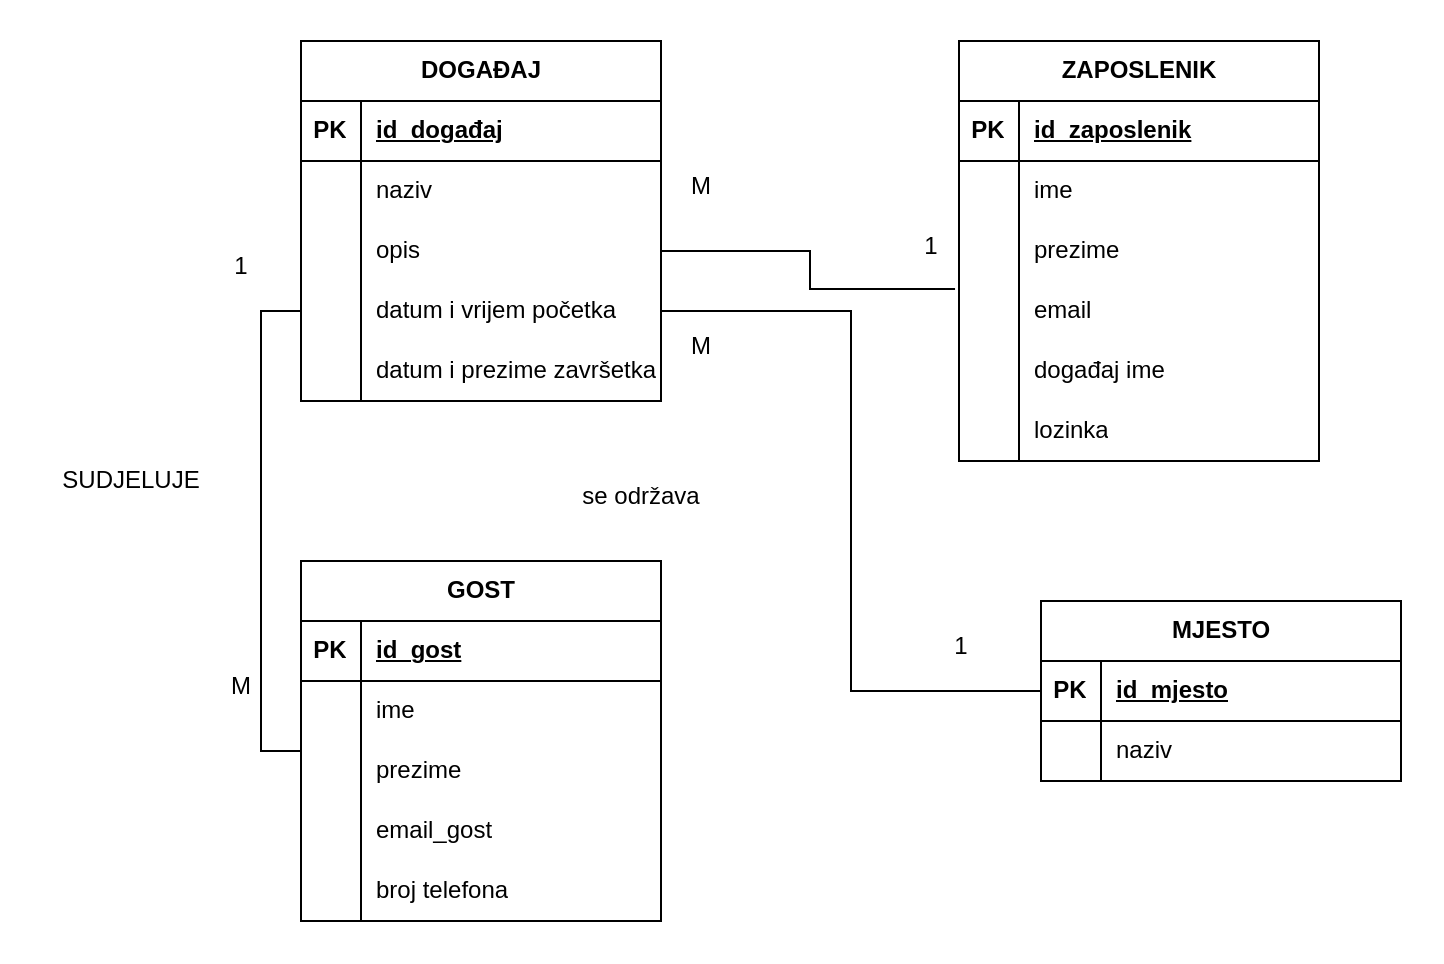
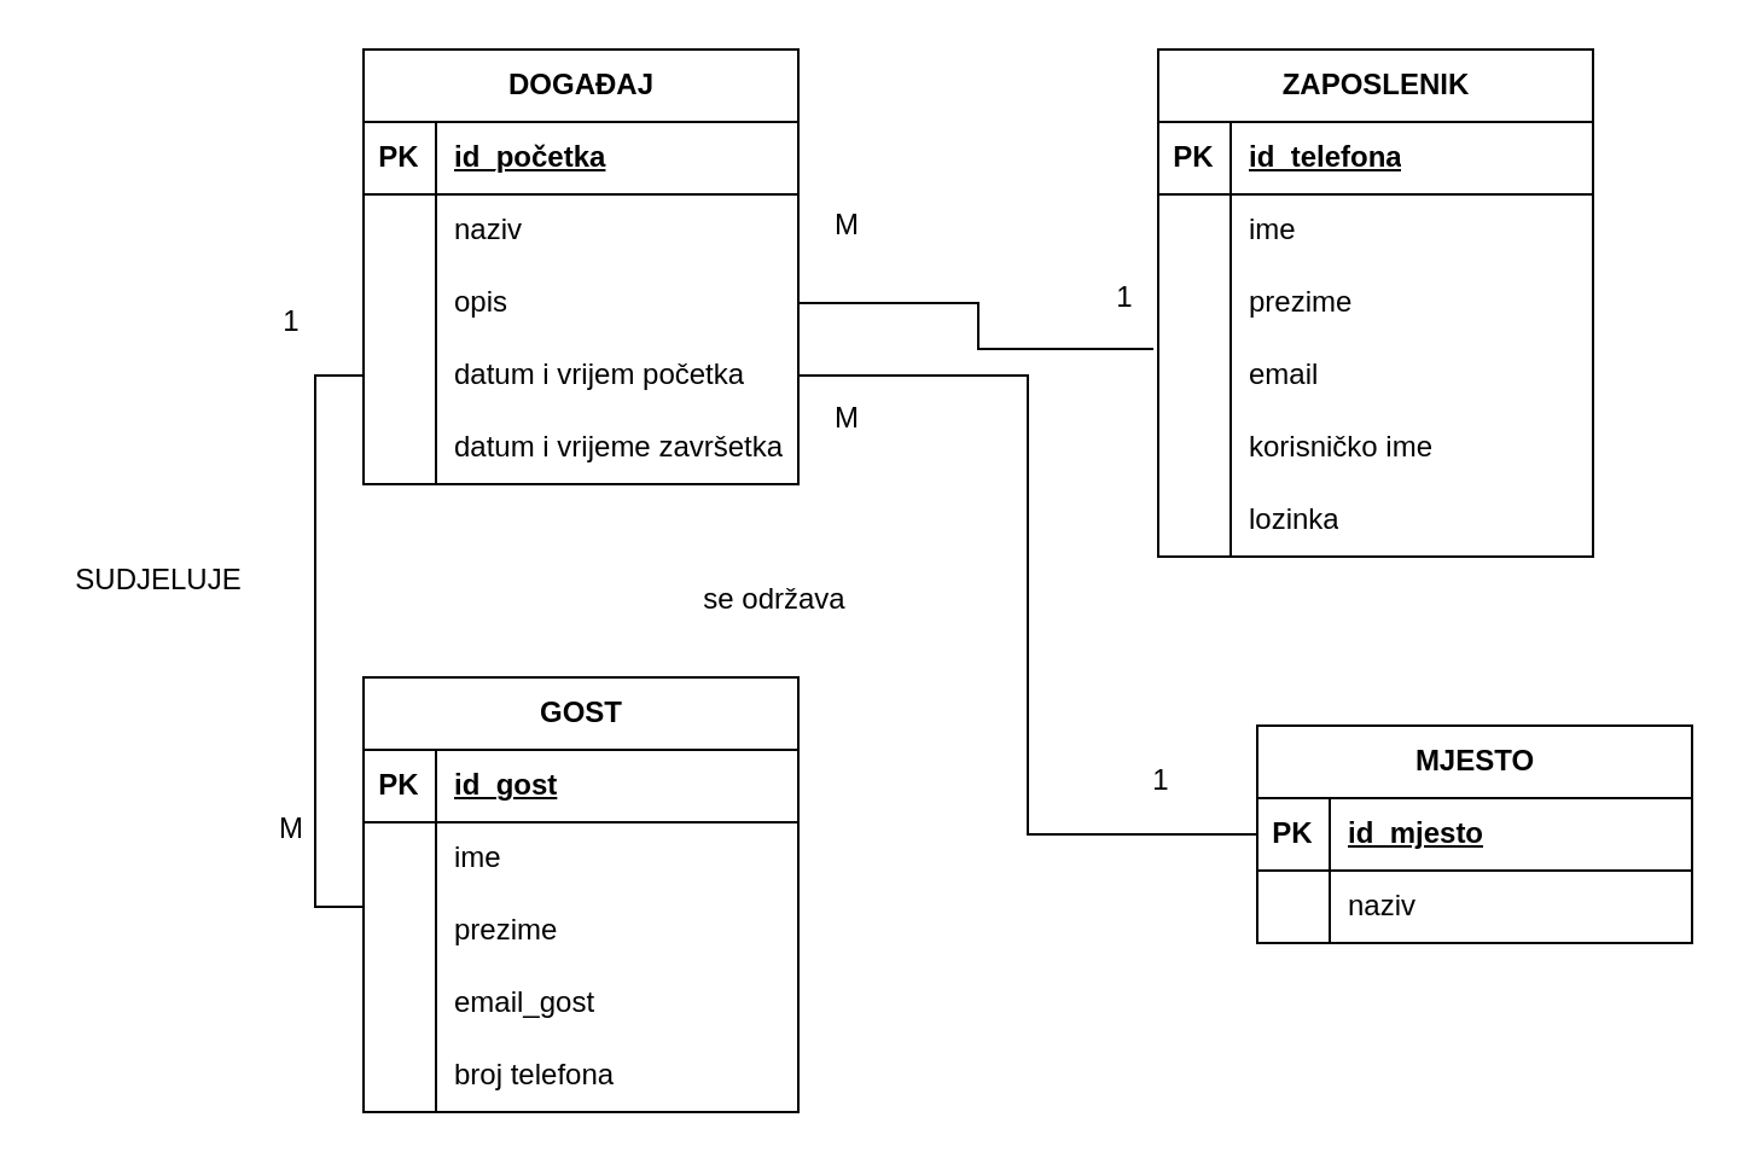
- <mxCell id="5" value="id_događaj" style="shape=partialRectangle;connectable=0;fillColor=none;top=0;left=0;bottom=0;right=0;align=left;spacingLeft=6;fontStyle=5;overflow=hidden;whiteSpace=wrap;html=1;" vertex="1" parent="3"><mxGeometry x="30" width="150" height="30" as="geometry"><mxRectangle width="150" height="30" as="alternateBounds" /></mxGeometry></mxCell>
+ <mxCell id="5" value="id_početka" style="shape=partialRectangle;connectable=0;fillColor=none;top=0;left=0;bottom=0;right=0;align=left;spacingLeft=6;fontStyle=5;overflow=hidden;whiteSpace=wrap;html=1;" vertex="1" parent="3"><mxGeometry x="30" width="150" height="30" as="geometry"><mxRectangle width="150" height="30" as="alternateBounds" /></mxGeometry></mxCell>
- <mxCell id="21" value="id_zaposlenik" style="shape=partialRectangle;connectable=0;fillColor=none;top=0;left=0;bottom=0;right=0;align=left;spacingLeft=6;fontStyle=5;overflow=hidden;whiteSpace=wrap;html=1;" vertex="1" parent="19"><mxGeometry x="30" width="150" height="30" as="geometry"><mxRectangle width="150" height="30" as="alternateBounds" /></mxGeometry></mxCell>
+ <mxCell id="21" value="id_telefona" style="shape=partialRectangle;connectable=0;fillColor=none;top=0;left=0;bottom=0;right=0;align=left;spacingLeft=6;fontStyle=5;overflow=hidden;whiteSpace=wrap;html=1;" vertex="1" parent="19"><mxGeometry x="30" width="150" height="30" as="geometry"><mxRectangle width="150" height="30" as="alternateBounds" /></mxGeometry></mxCell>
- <mxCell id="17" value="datum i prezime završetka" style="shape=partialRectangle;connectable=0;fillColor=none;top=0;left=0;bottom=0;right=0;align=left;spacingLeft=6;overflow=hidden;whiteSpace=wrap;html=1;" vertex="1" parent="15"><mxGeometry x="30" width="150" height="30" as="geometry"><mxRectangle width="150" height="30" as="alternateBounds" /></mxGeometry></mxCell>
+ <mxCell id="17" value="datum i vrijeme završetka" style="shape=partialRectangle;connectable=0;fillColor=none;top=0;left=0;bottom=0;right=0;align=left;spacingLeft=6;overflow=hidden;whiteSpace=wrap;html=1;" vertex="1" parent="15"><mxGeometry x="30" width="150" height="30" as="geometry"><mxRectangle width="150" height="30" as="alternateBounds" /></mxGeometry></mxCell>
- <mxCell id="33" value="događaj ime" style="shape=partialRectangle;connectable=0;fillColor=none;top=0;left=0;bottom=0;right=0;align=left;spacingLeft=6;overflow=hidden;whiteSpace=wrap;html=1;" vertex="1" parent="31"><mxGeometry x="30" width="150" height="30" as="geometry"><mxRectangle width="150" height="30" as="alternateBounds" /></mxGeometry></mxCell>
+ <mxCell id="33" value="korisničko ime" style="shape=partialRectangle;connectable=0;fillColor=none;top=0;left=0;bottom=0;right=0;align=left;spacingLeft=6;overflow=hidden;whiteSpace=wrap;html=1;" vertex="1" parent="31"><mxGeometry x="30" width="150" height="30" as="geometry"><mxRectangle width="150" height="30" as="alternateBounds" /></mxGeometry></mxCell>
